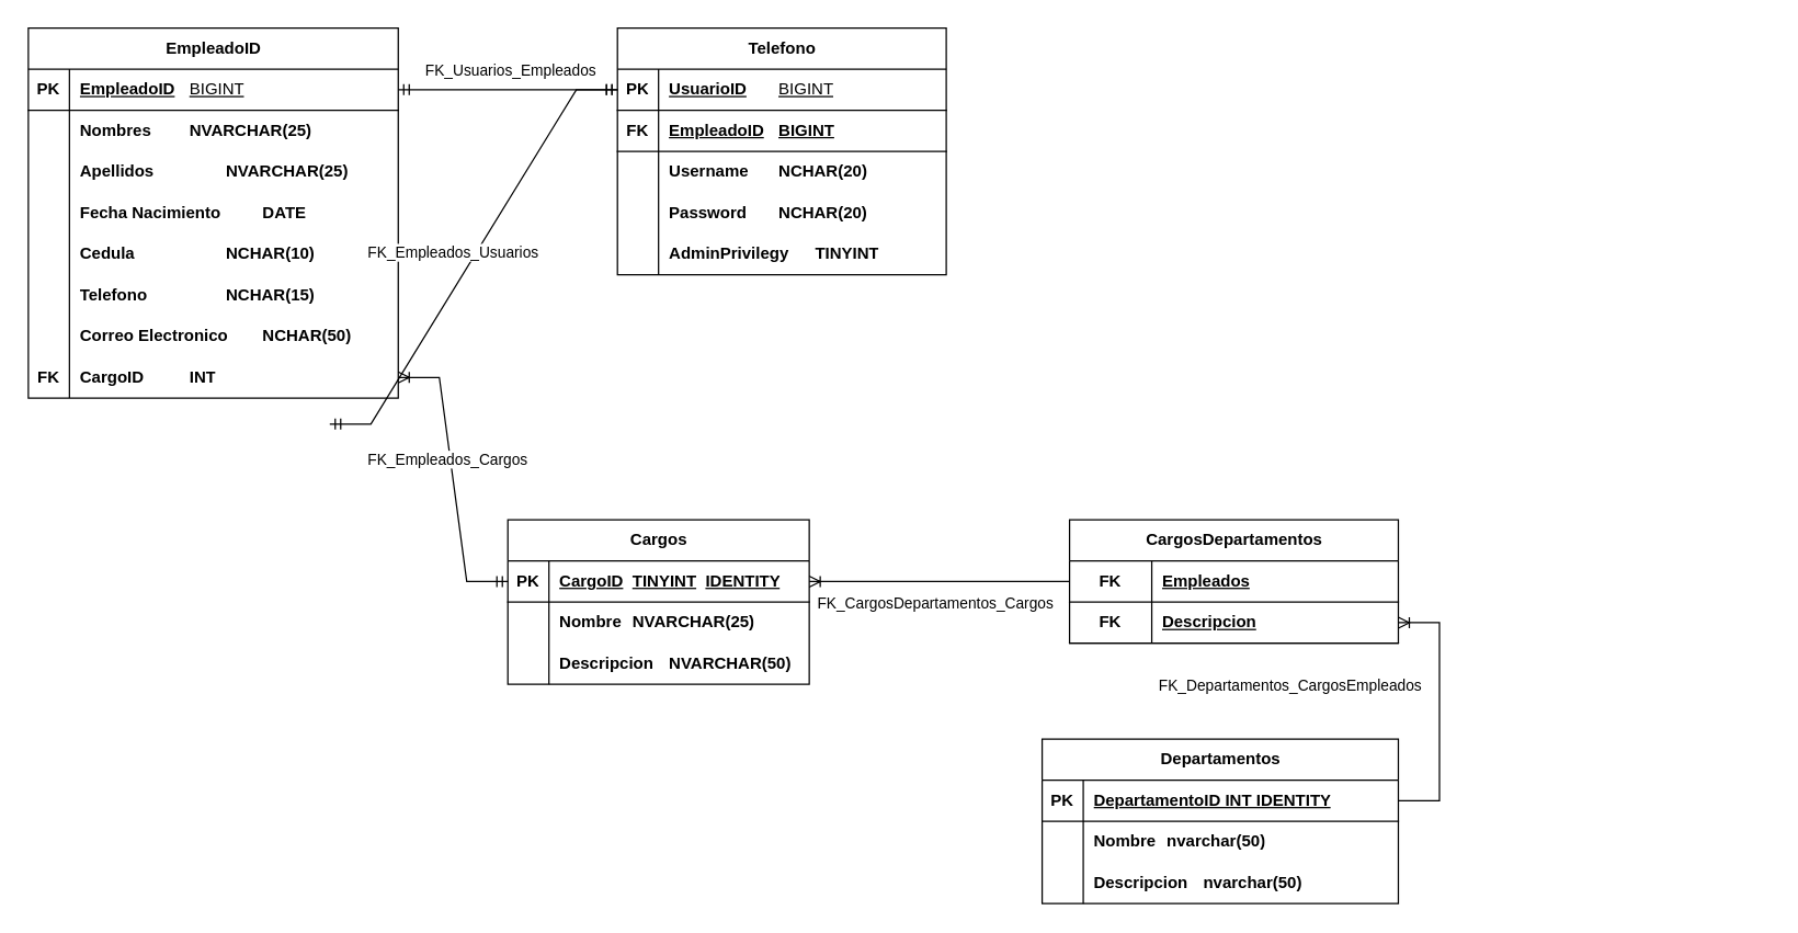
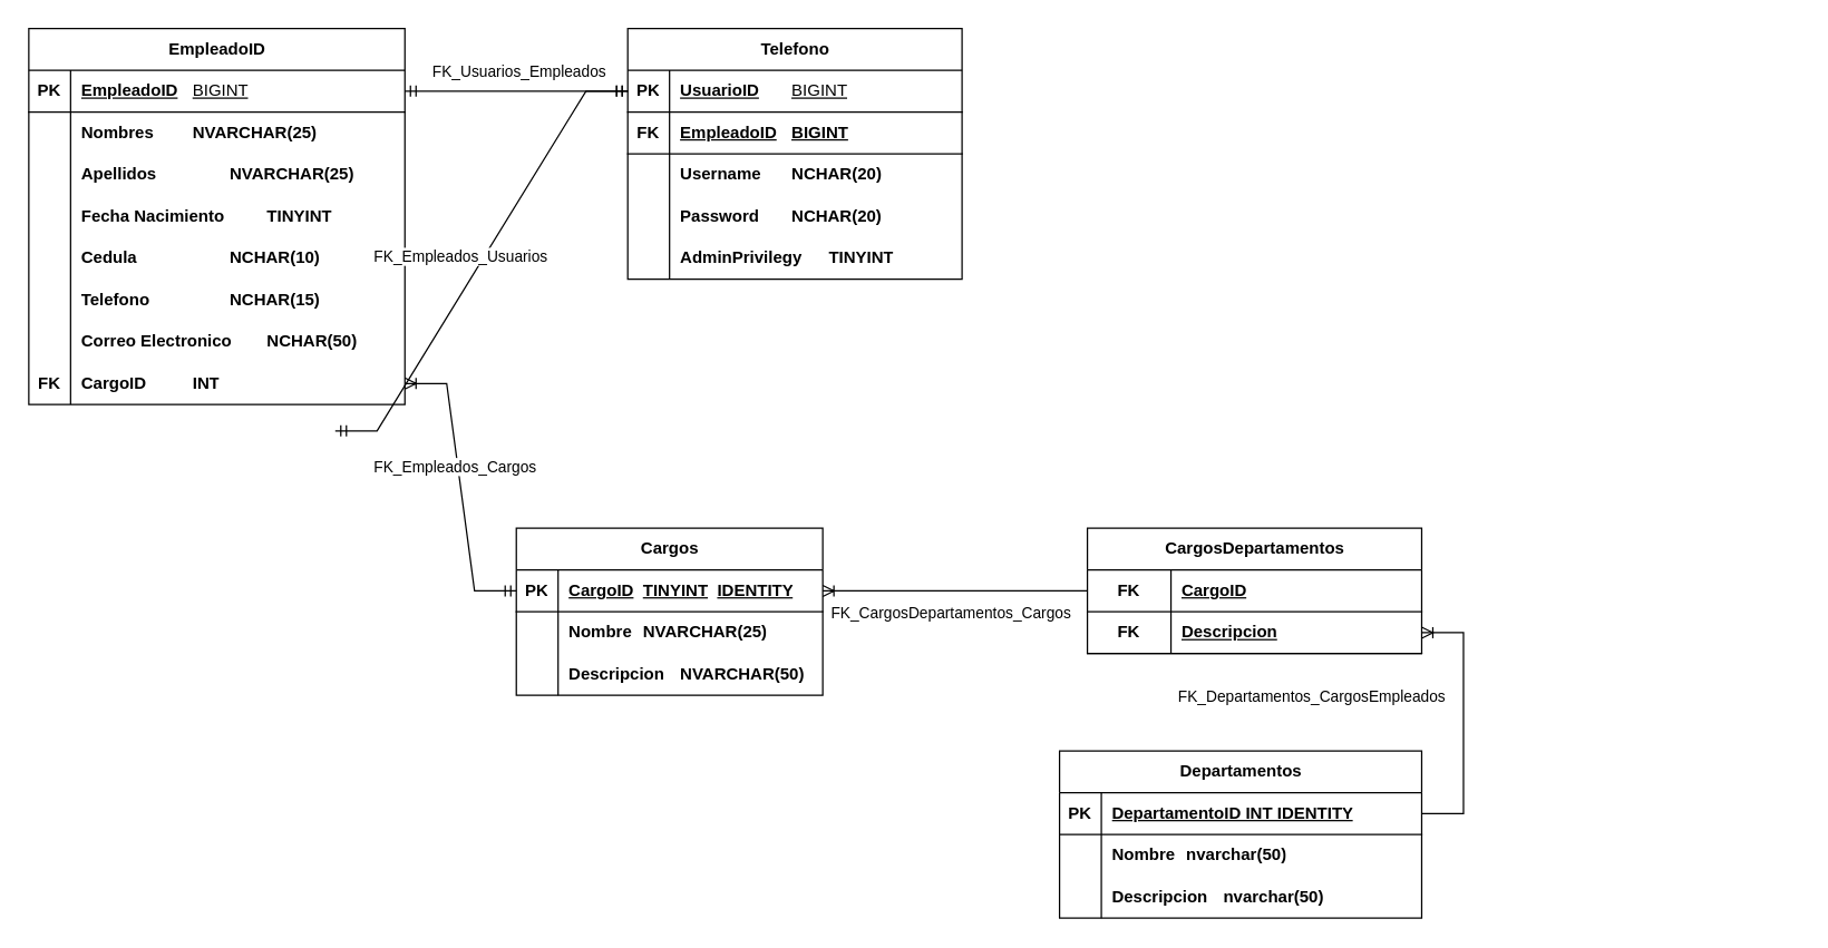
- <mxCell id="14" value="Fecha Nacimiento&lt;span style=&quot;white-space: pre;&quot;&gt;&#09;&lt;span style=&quot;white-space: pre;&quot;&gt;&#09;&lt;/span&gt;&lt;/span&gt;DATE" style="shape=partialRectangle;connectable=0;fillColor=none;top=0;left=0;bottom=0;right=0;align=left;spacingLeft=6;overflow=hidden;whiteSpace=wrap;html=1;fontStyle=1" parent="12" vertex="1"><mxGeometry x="30" width="240" height="30" as="geometry"><mxRectangle width="240" height="30" as="alternateBounds" /></mxGeometry></mxCell>
+ <mxCell id="14" value="Fecha Nacimiento&lt;span style=&quot;white-space: pre;&quot;&gt;&#09;&lt;span style=&quot;white-space: pre;&quot;&gt;&#09;&lt;/span&gt;&lt;/span&gt;TINYINT" style="shape=partialRectangle;connectable=0;fillColor=none;top=0;left=0;bottom=0;right=0;align=left;spacingLeft=6;overflow=hidden;whiteSpace=wrap;html=1;fontStyle=1" parent="12" vertex="1"><mxGeometry x="30" width="240" height="30" as="geometry"><mxRectangle width="240" height="30" as="alternateBounds" /></mxGeometry></mxCell>
- <mxCell id="58" value="Empleados" style="shape=partialRectangle;connectable=0;fillColor=none;top=0;left=0;bottom=0;right=0;align=left;spacingLeft=6;fontStyle=5;overflow=hidden;whiteSpace=wrap;html=1;" vertex="1" parent="56"><mxGeometry x="60" width="180" height="30" as="geometry"><mxRectangle width="180" height="30" as="alternateBounds" /></mxGeometry></mxCell>
+ <mxCell id="58" value="CargoID" style="shape=partialRectangle;connectable=0;fillColor=none;top=0;left=0;bottom=0;right=0;align=left;spacingLeft=6;fontStyle=5;overflow=hidden;whiteSpace=wrap;html=1;" vertex="1" parent="56"><mxGeometry x="60" width="180" height="30" as="geometry"><mxRectangle width="180" height="30" as="alternateBounds" /></mxGeometry></mxCell>
